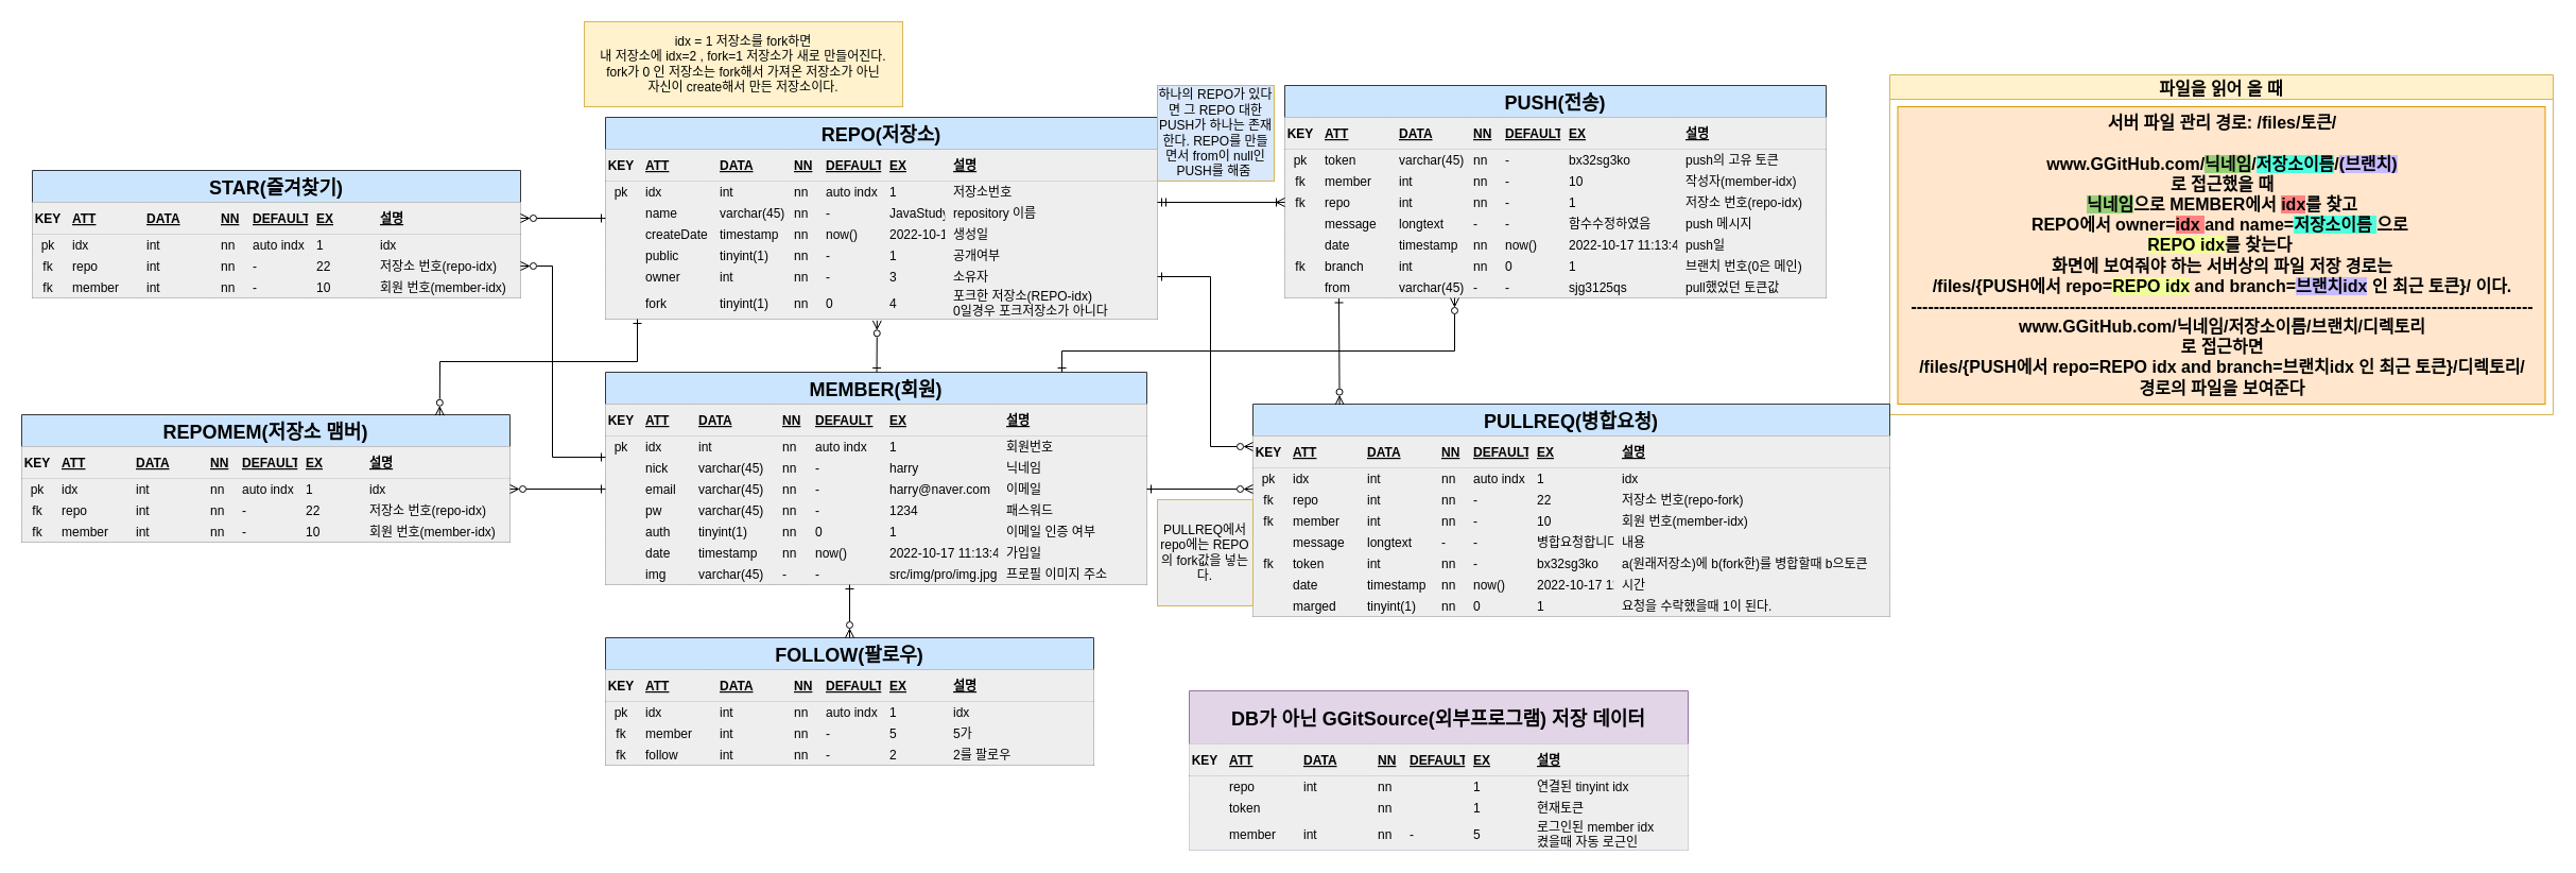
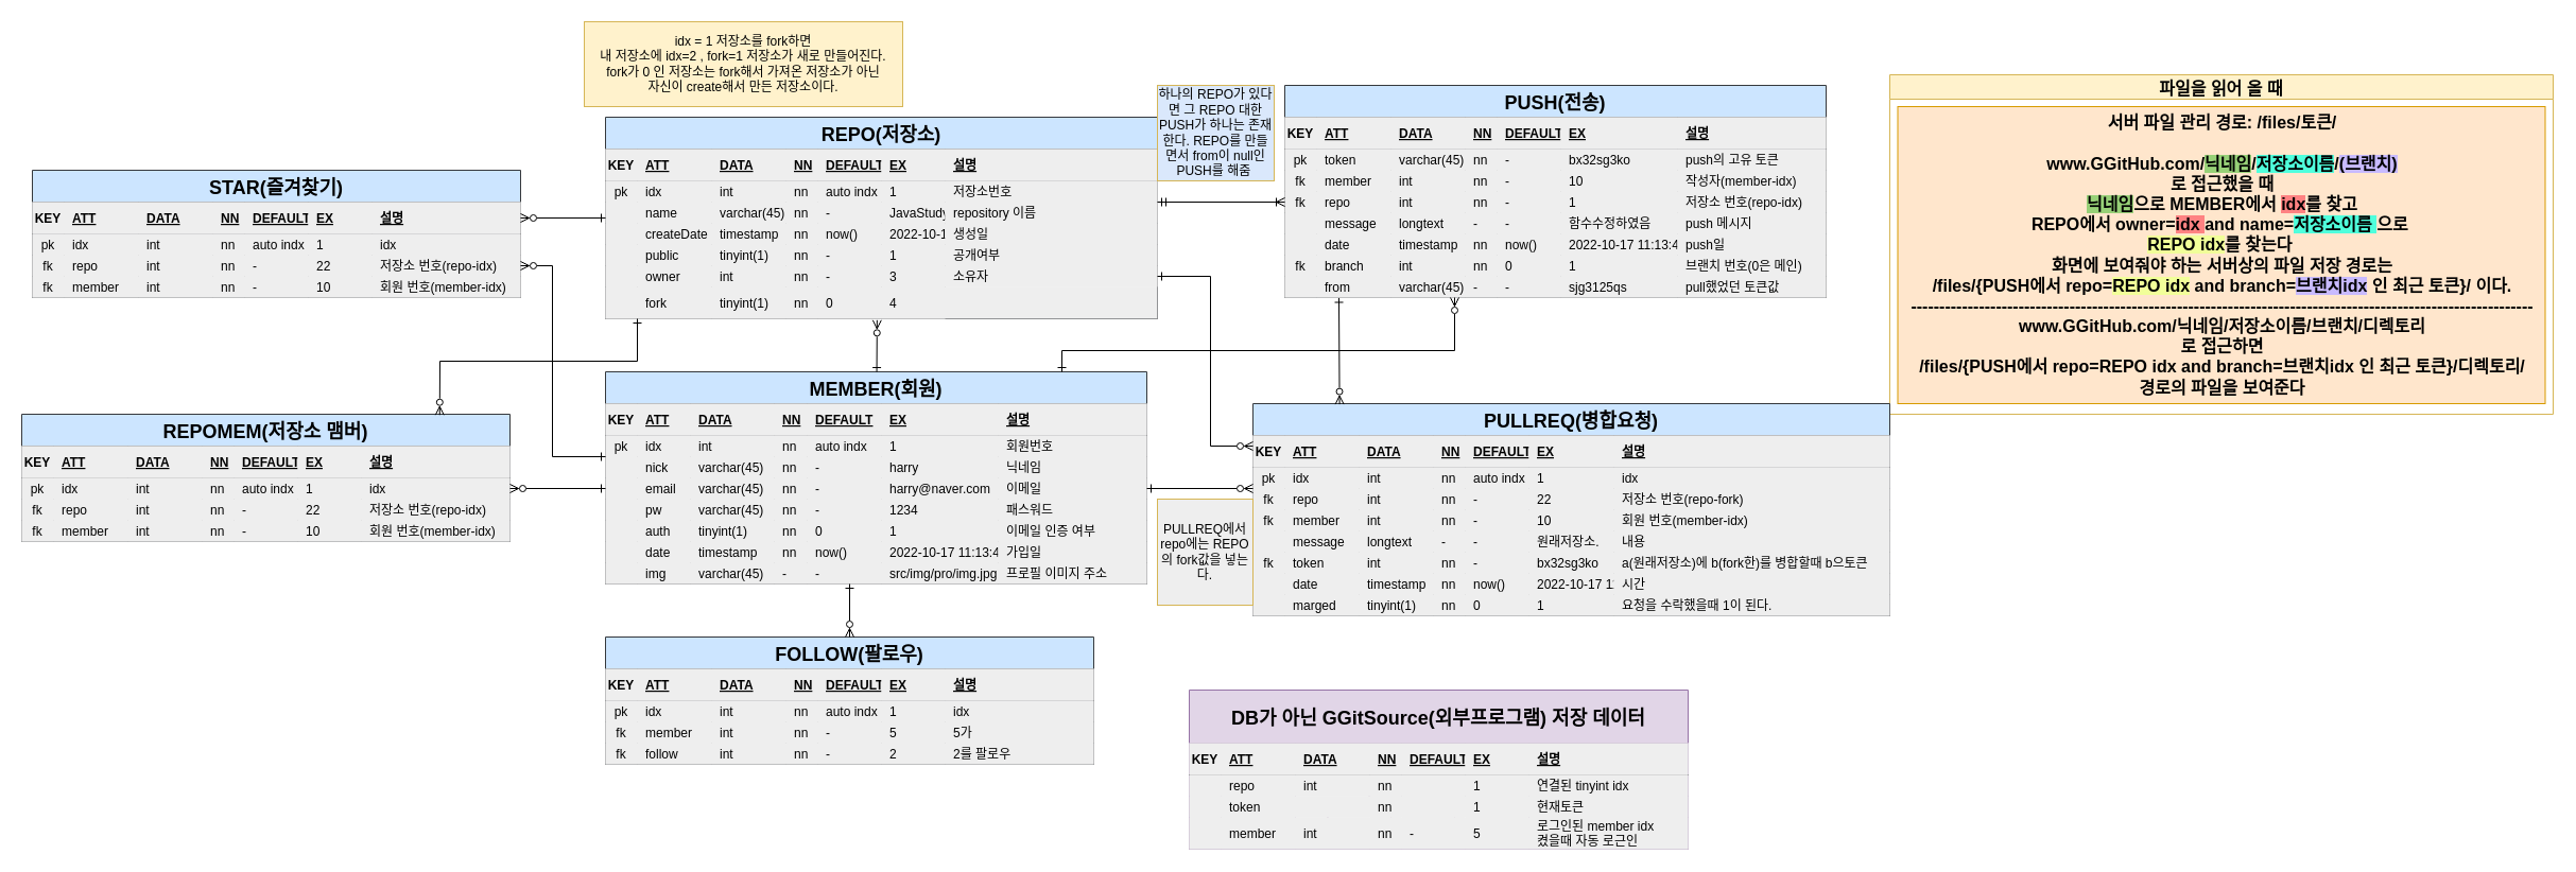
- <mxCell id="123" value="포크한 저장소(REPO-idx)&#10;0일경우 포크저장소가 아니다" style="shape=partialRectangle;overflow=hidden;connectable=0;fillColor=#eeeeee;top=0;left=0;bottom=0;right=0;align=left;spacingLeft=6;strokeColor=#36393d;" parent="116" vertex="1"><mxGeometry x="320" width="200" height="30" as="geometry"><mxRectangle width="200" height="30" as="alternateBounds" /></mxGeometry></mxCell>
- <mxCell id="268" value="병합요청합니다." style="shape=partialRectangle;overflow=hidden;connectable=0;fillColor=#eeeeee;top=0;left=0;bottom=0;right=0;align=left;spacingLeft=6;strokeColor=#36393d;" parent="262" vertex="1"><mxGeometry x="260" width="80" height="20" as="geometry"><mxRectangle width="80" height="20" as="alternateBounds" /></mxGeometry></mxCell>
+ <mxCell id="268" value="원래저장소." style="shape=partialRectangle;overflow=hidden;connectable=0;fillColor=#eeeeee;top=0;left=0;bottom=0;right=0;align=left;spacingLeft=6;strokeColor=#36393d;" parent="262" vertex="1"><mxGeometry x="260" width="80" height="20" as="geometry"><mxRectangle width="80" height="20" as="alternateBounds" /></mxGeometry></mxCell>
